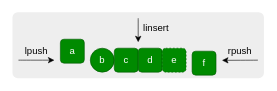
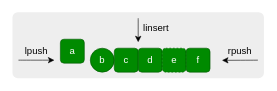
- <mxCell id="8" value="f" style="rounded=1;whiteSpace=wrap;html=1;fontSize=16;fillColor=#008a00;strokeColor=#005700;fontColor=#ffffff;" parent="1" vertex="1"><mxGeometry x="320" y="85" width="40" height="40" as="geometry" /></mxCell>
+ <mxCell id="8" value="f" style="rounded=1;whiteSpace=wrap;html=1;fontSize=16;fillColor=#008a00;strokeColor=#005700;fontColor=#ffffff;" parent="1" vertex="1"><mxGeometry x="310" y="80" width="40" height="40" as="geometry" /></mxCell>
